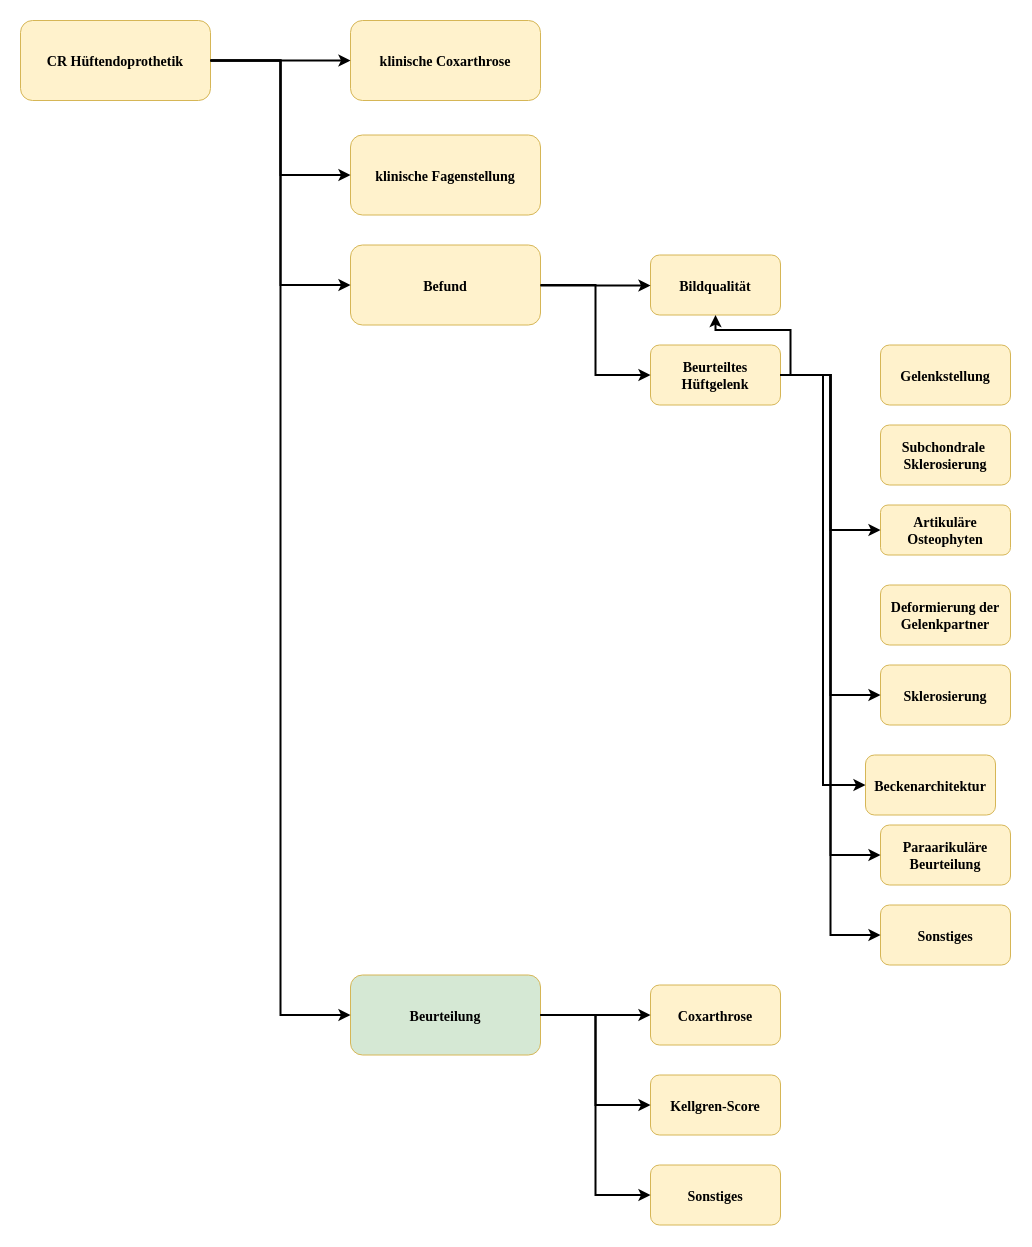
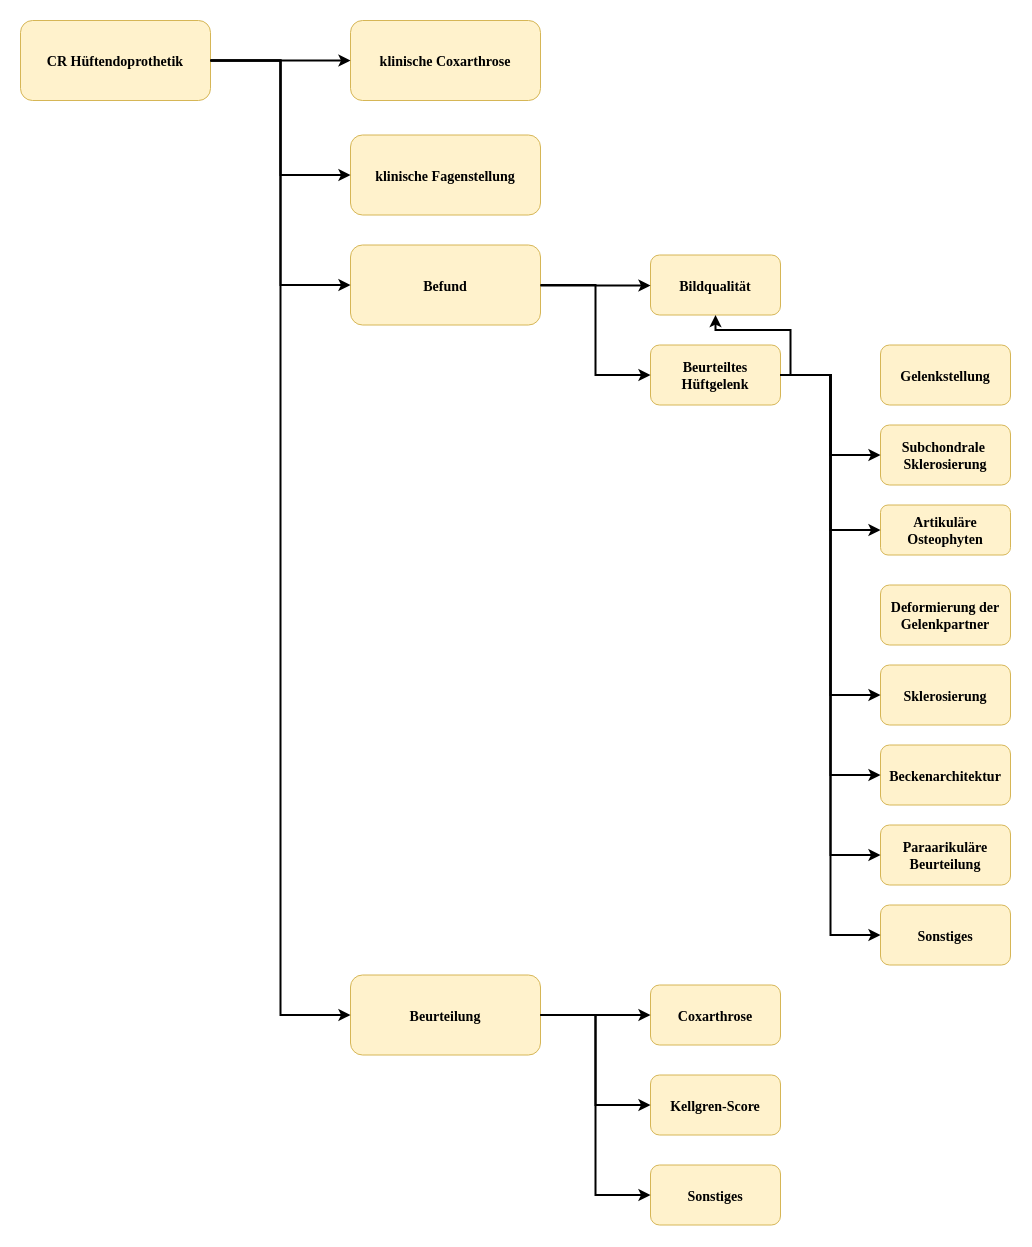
+ <mxCell id="17" value="" style="edgeStyle=orthogonalEdgeStyle;elbow=vertical;strokeWidth=2;rounded=0;exitX=1;exitY=0.5;exitDx=0;exitDy=0;entryX=0;entryY=0.5;entryDx=0;entryDy=0;" parent="1" source="11" target="15" edge="1"><mxGeometry x="-3" y="30" width="100" height="100" as="geometry"><mxPoint x="790" y="384.5" as="sourcePoint" /><mxPoint x="890" y="454.5" as="targetPoint" /></mxGeometry></mxCell>
- <mxCell id="22" value="Beckenarchitektur" style="rounded=1;fillColor=#fff2cc;strokeColor=#d6b656;fontStyle=1;fontFamily=Tahoma;fontSize=14" parent="1" vertex="1"><mxGeometry x="865" y="754.5" width="130" height="60" as="geometry" /></mxCell>
+ <mxCell id="22" value="Beckenarchitektur" style="rounded=1;fillColor=#fff2cc;strokeColor=#d6b656;fontStyle=1;fontFamily=Tahoma;fontSize=14" parent="1" vertex="1"><mxGeometry x="880" y="744.5" width="130" height="60" as="geometry" /></mxCell>
- <mxCell id="26" value="Beurteilung" style="rounded=1;fillColor=#d5e8d4;strokeColor=#d6b656;fontStyle=1;fontFamily=Tahoma;fontSize=14;" parent="1" vertex="1"><mxGeometry x="350" y="974.5" width="190" height="80" as="geometry" /></mxCell>
+ <mxCell id="26" value="Beurteilung" style="rounded=1;fillColor=#fff2cc;strokeColor=#d6b656;fontStyle=1;fontFamily=Tahoma;fontSize=14" parent="1" vertex="1"><mxGeometry x="350" y="974.5" width="190" height="80" as="geometry" /></mxCell>
